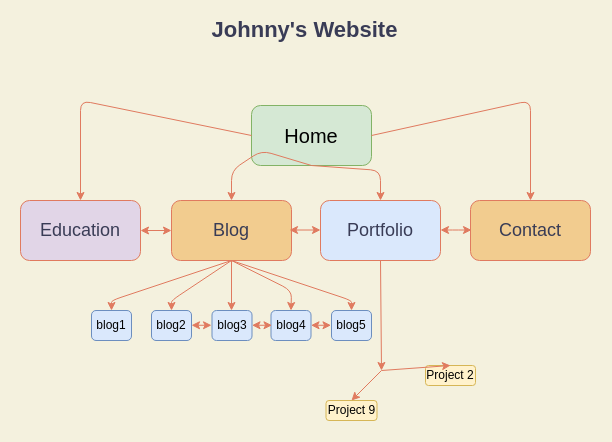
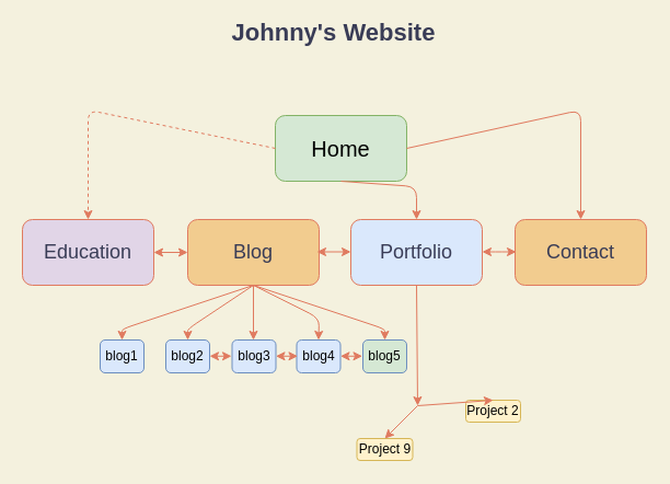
- <mxCell id="9" value="" style="endArrow=classic;html=1;exitX=0;exitY=0.5;exitDx=0;exitDy=0;entryX=0.5;entryY=0;entryDx=0;entryDy=0;labelBackgroundColor=#F4F1DE;strokeColor=#E07A5F;fontColor=#393C56;" edge="1" parent="1" source="2" target="3"><mxGeometry width="50" height="50" relative="1" as="geometry"><mxPoint x="281" y="300" as="sourcePoint" /><mxPoint x="331" y="250" as="targetPoint" /><Array as="points"><mxPoint x="80" y="100" /></Array></mxGeometry></mxCell>
+ <mxCell id="9" value="" style="endArrow=classic;html=1;exitX=0;exitY=0.5;exitDx=0;exitDy=0;entryX=0.5;entryY=0;entryDx=0;entryDy=0;labelBackgroundColor=#F4F1DE;strokeColor=#E07A5F;fontColor=#393C56;dashed=1;" edge="1" parent="1" source="2" target="3"><mxGeometry width="50" height="50" relative="1" as="geometry"><mxPoint x="281" y="300" as="sourcePoint" /><mxPoint x="331" y="250" as="targetPoint" /><Array as="points"><mxPoint x="80" y="100" /></Array></mxGeometry></mxCell>
- <mxCell id="7" value="" style="endArrow=classic;html=1;exitX=0.5;exitY=1;exitDx=0;exitDy=0;entryX=0.5;entryY=0;entryDx=0;entryDy=0;labelBackgroundColor=#F4F1DE;strokeColor=#E07A5F;fontColor=#393C56;" edge="1" parent="1" source="2" target="4"><mxGeometry width="50" height="50" relative="1" as="geometry"><mxPoint x="331" y="300" as="sourcePoint" /><mxPoint x="381" y="250" as="targetPoint" /><Array as="points"><mxPoint x="261" y="150" /><mxPoint x="231" y="170" /></Array></mxGeometry></mxCell>
- <mxCell id="21" value="blog5" style="rounded=1;whiteSpace=wrap;html=1;fillColor=#dae8fc;strokeColor=#6c8ebf;" vertex="1" parent="1"><mxGeometry x="331" y="310" width="40" height="30" as="geometry" /></mxCell>
+ <mxCell id="21" value="blog5" style="rounded=1;whiteSpace=wrap;html=1;fillColor=#d5e8d4;strokeColor=#6c8ebf;" vertex="1" parent="1"><mxGeometry x="331" y="310" width="40" height="30" as="geometry" /></mxCell>
